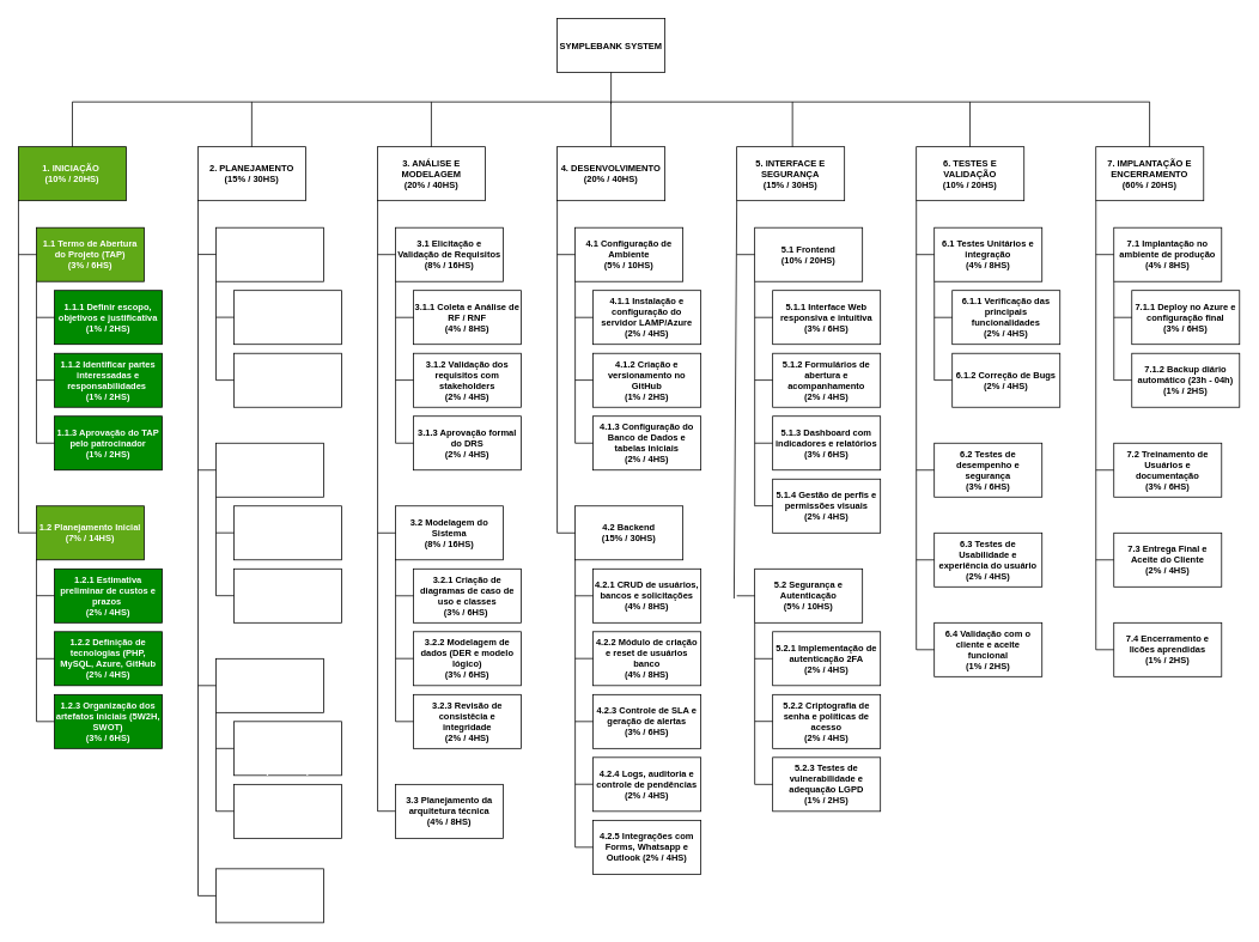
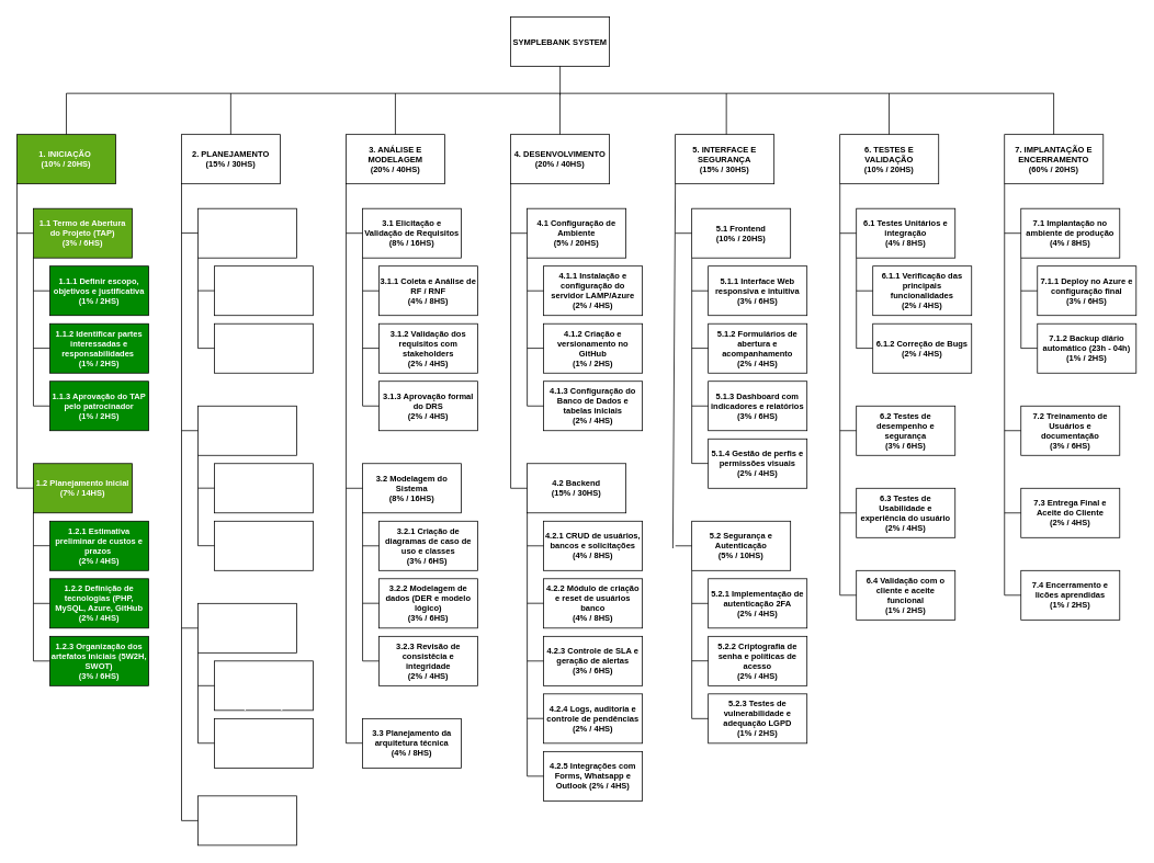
- <mxCell id="78" value="4.1 Configuração de Ambiente&lt;div&gt;(5% / 10HS)&lt;/div&gt;" style="rounded=0;whiteSpace=wrap;html=1;fontSize=10;strokeColor=light-dark(#000000,#000000);fillColor=light-dark(#FFFFFF,#990000);fontStyle=1" vertex="1" parent="1"><mxGeometry x="640" y="253" width="120" height="60" as="geometry" /></mxCell>
+ <mxCell id="78" value="4.1 Configuração de Ambiente&lt;div&gt;(5% / 20HS)&lt;/div&gt;" style="rounded=0;whiteSpace=wrap;html=1;fontSize=10;strokeColor=light-dark(#000000,#000000);fillColor=light-dark(#FFFFFF,#990000);fontStyle=1" vertex="1" parent="1"><mxGeometry x="640" y="253" width="120" height="60" as="geometry" /></mxCell>
